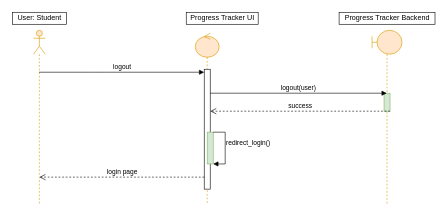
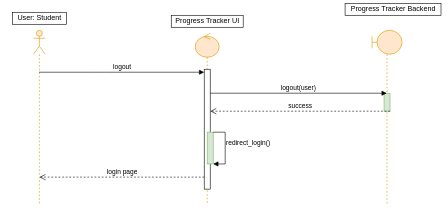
- <mxCell id="8" value="Progress Tracker UI" style="text;html=1;resizable=0;points=[];autosize=1;align=center;verticalAlign=top;spacingTop=-4;fontColor=#000000;labelBackgroundColor=none;strokeColor=#000000;" parent="1" vertex="1"><mxGeometry x="310" y="20" width="120" height="20" as="geometry" /></mxCell>
+ <mxCell id="8" value="Progress Tracker UI" style="text;html=1;resizable=0;points=[];autosize=1;align=center;verticalAlign=top;spacingTop=-4;fontColor=#000000;labelBackgroundColor=none;strokeColor=#000000;" parent="1" vertex="1"><mxGeometry x="285" y="25" width="120" height="20" as="geometry" /></mxCell>
- <mxCell id="11" value="Progress Tracker Backend" style="text;html=1;resizable=0;points=[];autosize=1;align=center;verticalAlign=top;spacingTop=-4;fontColor=#000000;labelBackgroundColor=none;strokeColor=#000000;" parent="1" vertex="1"><mxGeometry x="565" y="20" width="160" height="20" as="geometry" /></mxCell>
+ <mxCell id="11" value="Progress Tracker Backend" style="text;html=1;resizable=0;points=[];autosize=1;align=center;verticalAlign=top;spacingTop=-4;fontColor=#000000;labelBackgroundColor=none;strokeColor=#000000;" parent="1" vertex="1"><mxGeometry x="575" y="5" width="160" height="20" as="geometry" /></mxCell>
